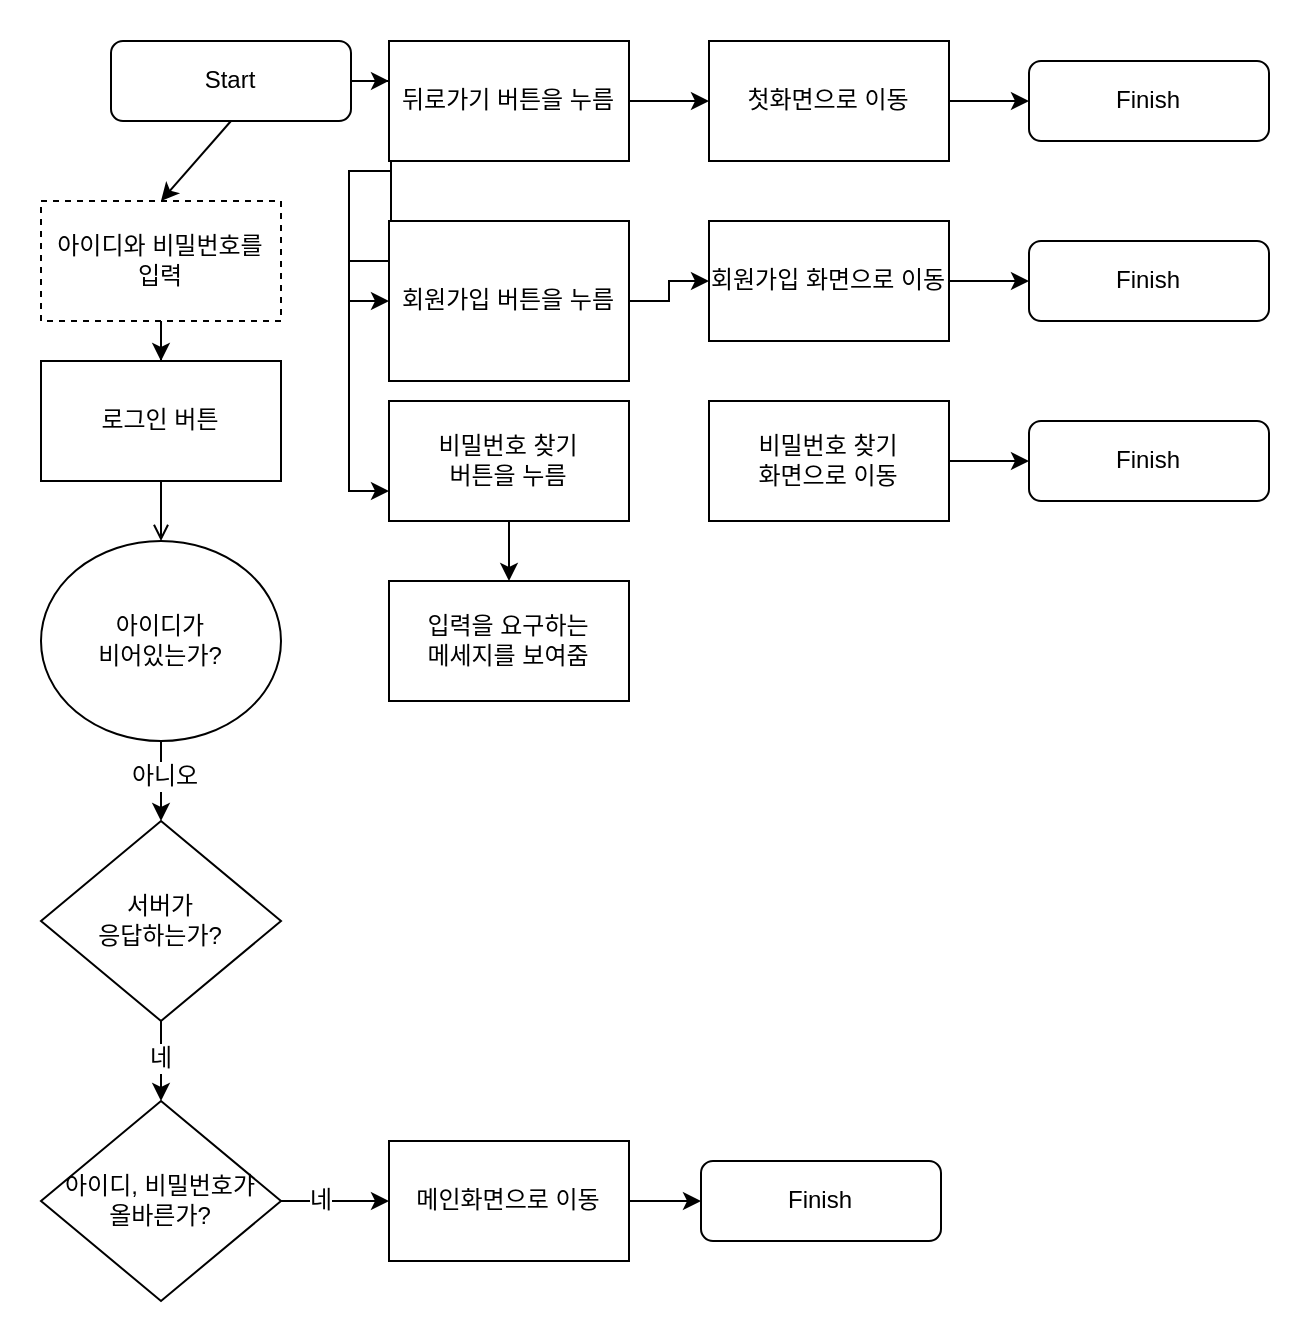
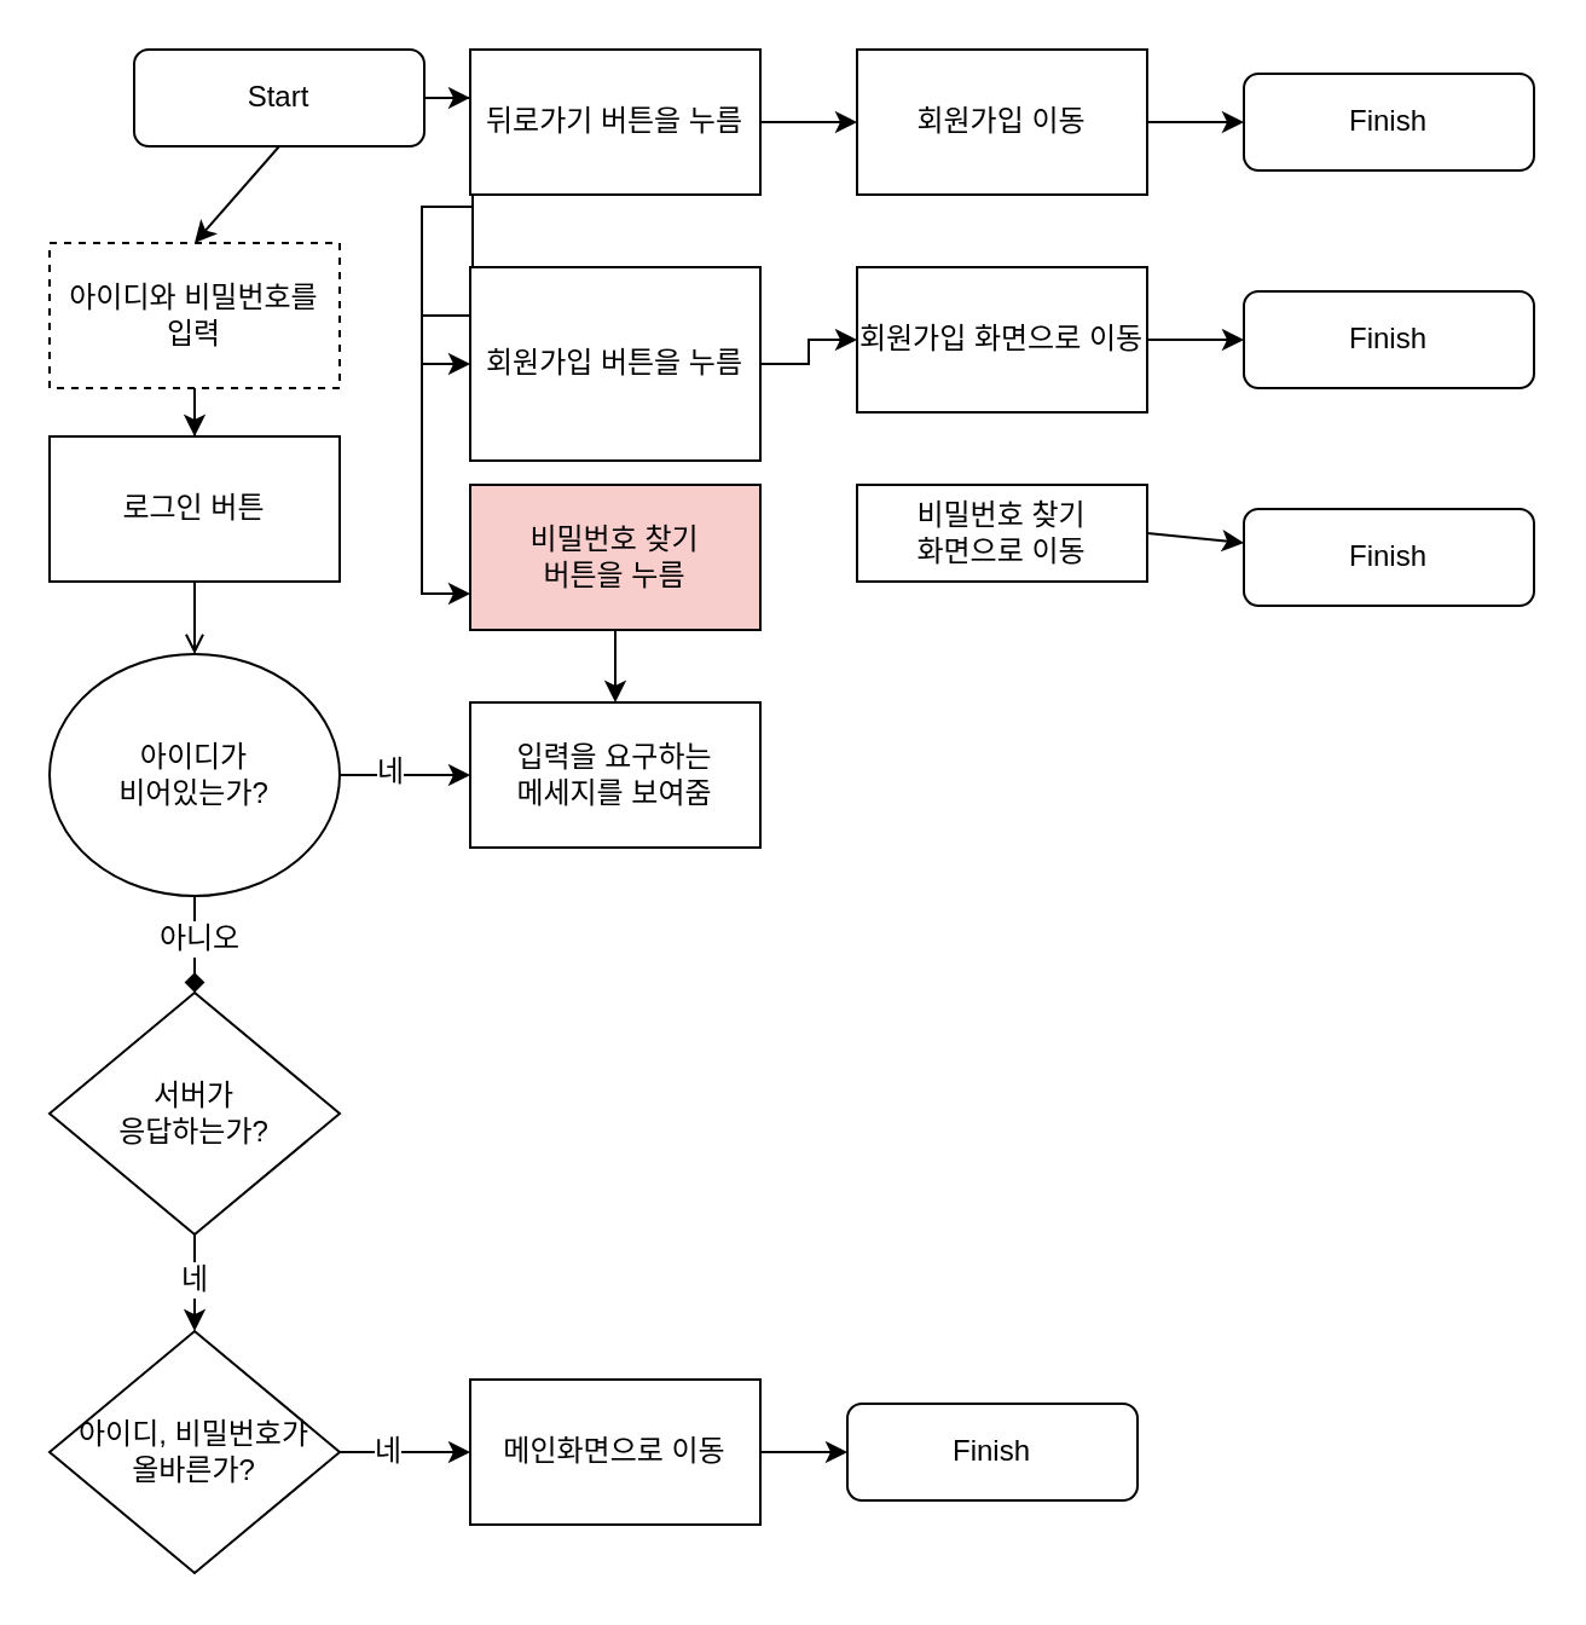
- <mxCell id="19" value="&lt;font style=&quot;font-size: 12px&quot;&gt;첫화면으로 이동&lt;/font&gt;" style="whiteSpace=wrap;html=1;fontSize=10;rounded=0;" vertex="1" parent="1"><mxGeometry x="354" y="20" width="120" height="60" as="geometry" /></mxCell>
+ <mxCell id="19" value="&lt;font style=&quot;font-size: 12px&quot;&gt;회원가입 이동&lt;/font&gt;" style="whiteSpace=wrap;html=1;fontSize=10;rounded=0;" vertex="1" parent="1"><mxGeometry x="354" y="20" width="120" height="60" as="geometry" /></mxCell>
- <mxCell id="37" value="&lt;font style=&quot;font-size: 12px&quot;&gt;비밀번호 찾기&lt;br&gt;버튼을 누름&lt;br&gt;&lt;/font&gt;" style="rounded=0;whiteSpace=wrap;html=1;fontSize=10;" vertex="1" parent="1"><mxGeometry x="194" y="200" width="120" height="60" as="geometry" /></mxCell>
+ <mxCell id="37" value="&lt;font style=&quot;font-size: 12px&quot;&gt;비밀번호 찾기&lt;br&gt;버튼을 누름&lt;br&gt;&lt;/font&gt;" style="rounded=0;whiteSpace=wrap;html=1;fontSize=10;fillColor=#f8cecc;" vertex="1" parent="1"><mxGeometry x="194" y="200" width="120" height="60" as="geometry" /></mxCell>
- <mxCell id="40" value="&lt;font style=&quot;font-size: 12px&quot;&gt;비밀번호 찾기&lt;br&gt;화면으로 이동&lt;/font&gt;" style="whiteSpace=wrap;html=1;fontSize=10;rounded=0;" vertex="1" parent="1"><mxGeometry x="354" y="200" width="120" height="60" as="geometry" /></mxCell>
+ <mxCell id="40" value="&lt;font style=&quot;font-size: 12px&quot;&gt;비밀번호 찾기&lt;br&gt;화면으로 이동&lt;/font&gt;" style="whiteSpace=wrap;html=1;fontSize=10;rounded=0;" vertex="1" parent="1"><mxGeometry x="354" y="200" width="120" height="40" as="geometry" /></mxCell>
+ <mxCell id="9" value="" style="edgeStyle=orthogonalEdgeStyle;rounded=0;orthogonalLoop=1;jettySize=auto;html=1;fontSize=12;entryX=0;entryY=0.5;entryDx=0;entryDy=0;" edge="1" parent="1" source="13" target="18"><mxGeometry relative="1" as="geometry"><Array as="points" /></mxGeometry></mxCell>
+ <mxCell id="10" value="네" style="edgeLabel;html=1;align=center;verticalAlign=middle;resizable=0;points=[];fontSize=12;" vertex="1" connectable="0" parent="9"><mxGeometry x="-0.25" y="2" relative="1" as="geometry"><mxPoint as="offset" /></mxGeometry></mxCell>
- <mxCell id="11" value="" style="edgeStyle=orthogonalEdgeStyle;rounded=0;orthogonalLoop=1;jettySize=auto;html=1;fontSize=12;fontColor=#000000;" edge="1" parent="1" source="13" target="22"><mxGeometry relative="1" as="geometry" /></mxCell>
+ <mxCell id="11" value="" style="edgeStyle=orthogonalEdgeStyle;rounded=0;orthogonalLoop=1;jettySize=auto;html=1;fontSize=12;fontColor=#000000;endArrow=diamond;" edge="1" parent="1" source="13" target="22"><mxGeometry relative="1" as="geometry" /></mxCell>
